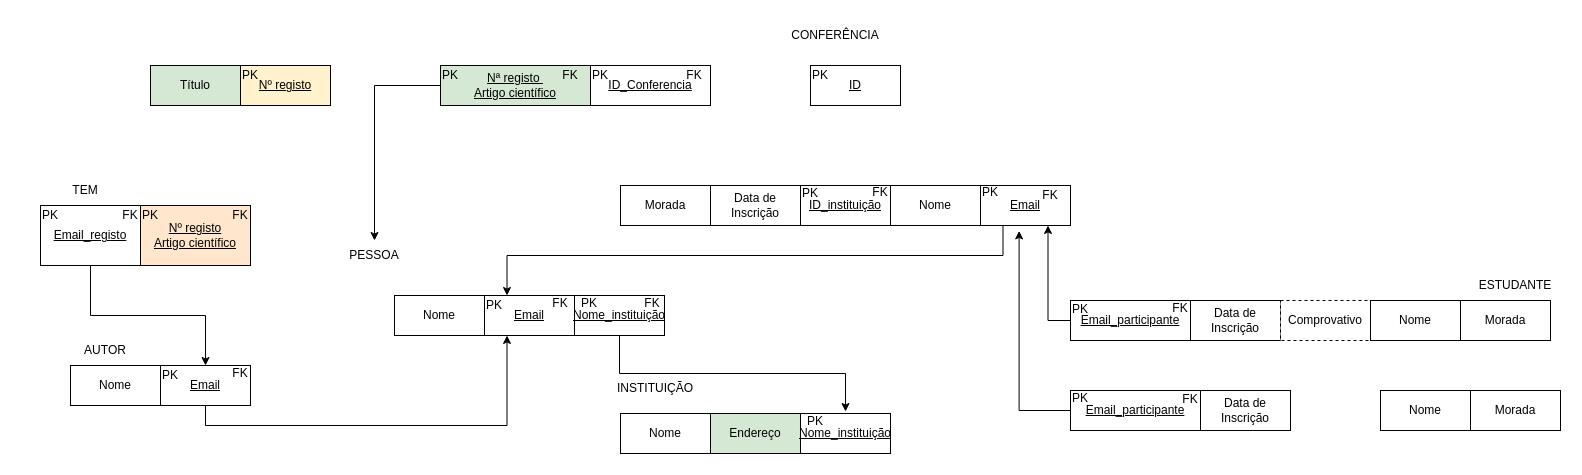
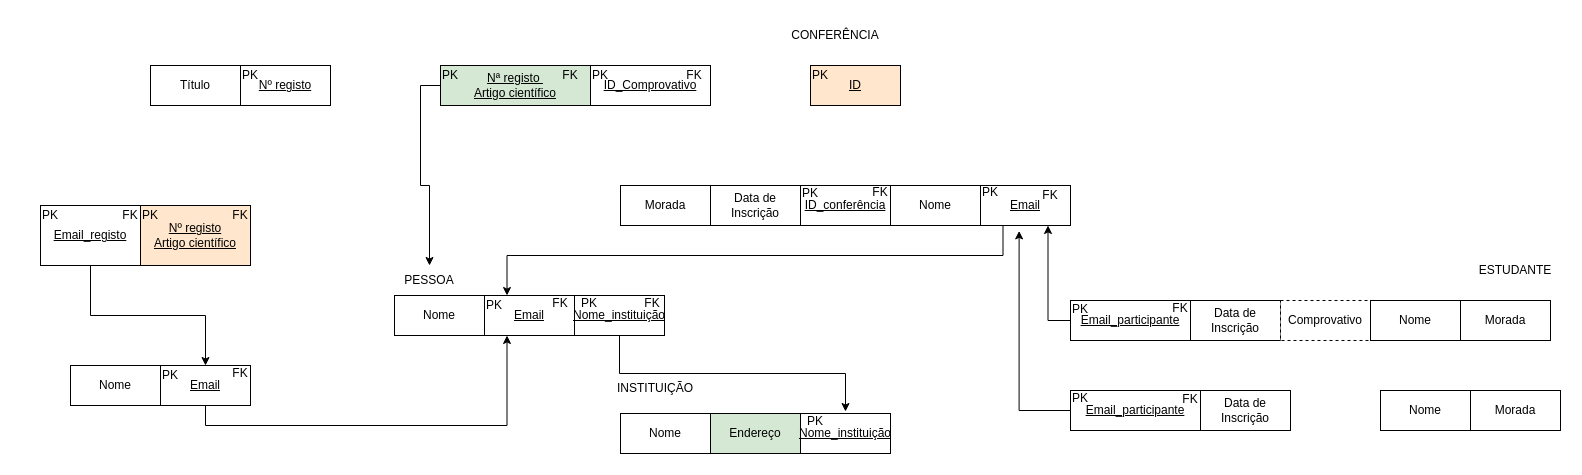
- <mxCell id="12" value="Título" style="rounded=0;whiteSpace=wrap;html=1;fontStyle=0;fillColor=#d5e8d4;" vertex="1" parent="1"><mxGeometry x="150" y="65" width="90" height="40" as="geometry" /></mxCell>
+ <mxCell id="12" value="Título" style="rounded=0;whiteSpace=wrap;html=1;fontStyle=0" vertex="1" parent="1"><mxGeometry x="150" y="65" width="90" height="40" as="geometry" /></mxCell>
- <mxCell id="13" value="Nº registo" style="rounded=0;whiteSpace=wrap;html=1;fontStyle=4;fillColor=#fff2cc;" vertex="1" parent="1"><mxGeometry x="240" y="65" width="90" height="40" as="geometry" /></mxCell>
+ <mxCell id="13" value="Nº registo" style="rounded=0;whiteSpace=wrap;html=1;fontStyle=4" vertex="1" parent="1"><mxGeometry x="240" y="65" width="90" height="40" as="geometry" /></mxCell>
- <mxCell id="8" value="ID_Conferencia" style="rounded=0;whiteSpace=wrap;html=1;fontStyle=4" vertex="1" parent="1"><mxGeometry x="590" y="65" width="120" height="40" as="geometry" /></mxCell>
+ <mxCell id="8" value="ID_Comprovativo" style="rounded=0;whiteSpace=wrap;html=1;fontStyle=4" vertex="1" parent="1"><mxGeometry x="590" y="65" width="120" height="40" as="geometry" /></mxCell>
- <mxCell id="2" value="ID" style="rounded=0;whiteSpace=wrap;html=1;fontStyle=4" vertex="1" parent="1"><mxGeometry x="810" y="65" width="90" height="40" as="geometry" /></mxCell>
+ <mxCell id="2" value="ID" style="rounded=0;whiteSpace=wrap;html=1;fontStyle=4;fillColor=#ffe6cc;" vertex="1" parent="1"><mxGeometry x="810" y="65" width="90" height="40" as="geometry" /></mxCell>
- <mxCell id="18" value="TEM" style="rounded=0;whiteSpace=wrap;html=1;strokeColor=none;fillColor=none;" vertex="1" parent="1"><mxGeometry x="50" y="175" width="70" height="30" as="geometry" /></mxCell>
- <mxCell id="29" value="ID_instituição" style="rounded=0;whiteSpace=wrap;html=1;fontStyle=4" vertex="1" parent="1"><mxGeometry x="800" y="185" width="90" height="40" as="geometry" /></mxCell>
+ <mxCell id="29" value="ID_conferência" style="rounded=0;whiteSpace=wrap;html=1;fontStyle=4" vertex="1" parent="1"><mxGeometry x="800" y="185" width="90" height="40" as="geometry" /></mxCell>
- <mxCell id="63" value="PESSOA" style="rounded=0;whiteSpace=wrap;html=1;strokeColor=none;fillColor=none;" vertex="1" parent="1"><mxGeometry x="339" y="240" width="70" height="30" as="geometry" /></mxCell>
+ <mxCell id="63" value="PESSOA" style="rounded=0;whiteSpace=wrap;html=1;strokeColor=none;fillColor=none;" vertex="1" parent="1"><mxGeometry x="394" y="265" width="70" height="30" as="geometry" /></mxCell>
- <mxCell id="35" value="ESTUDANTE" style="rounded=0;whiteSpace=wrap;html=1;strokeColor=none;fillColor=none;" vertex="1" parent="1"><mxGeometry x="1480" y="270" width="70" height="30" as="geometry" /></mxCell>
+ <mxCell id="35" value="ESTUDANTE" style="rounded=0;whiteSpace=wrap;html=1;strokeColor=none;fillColor=none;" vertex="1" parent="1"><mxGeometry x="1480" y="255" width="70" height="30" as="geometry" /></mxCell>
- <mxCell id="22" value="AUTOR" style="rounded=0;whiteSpace=wrap;html=1;strokeColor=none;fillColor=none;" vertex="1" parent="1"><mxGeometry x="70" y="335" width="70" height="30" as="geometry" /></mxCell>
